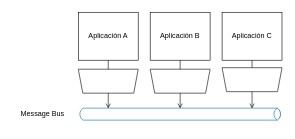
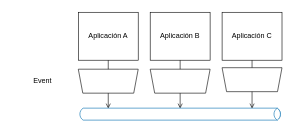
+ <mxCell id="16" value="Event" style="text;html=1;align=center;verticalAlign=middle;resizable=0;points=[];autosize=1;strokeColor=none;fillColor=none;fontColor=light-dark(#000000,#006EAF);" vertex="1" parent="1"><mxGeometry x="45" y="120" width="50" height="30" as="geometry" /></mxCell>
- <mxCell id="15" value="Message Bus" style="text;html=1;align=center;verticalAlign=middle;resizable=0;points=[];autosize=1;strokeColor=none;fillColor=none;fontColor=light-dark(#000000,#006EAF);" vertex="1" parent="1"><mxGeometry x="20" y="175" width="100" height="30" as="geometry" /></mxCell>
